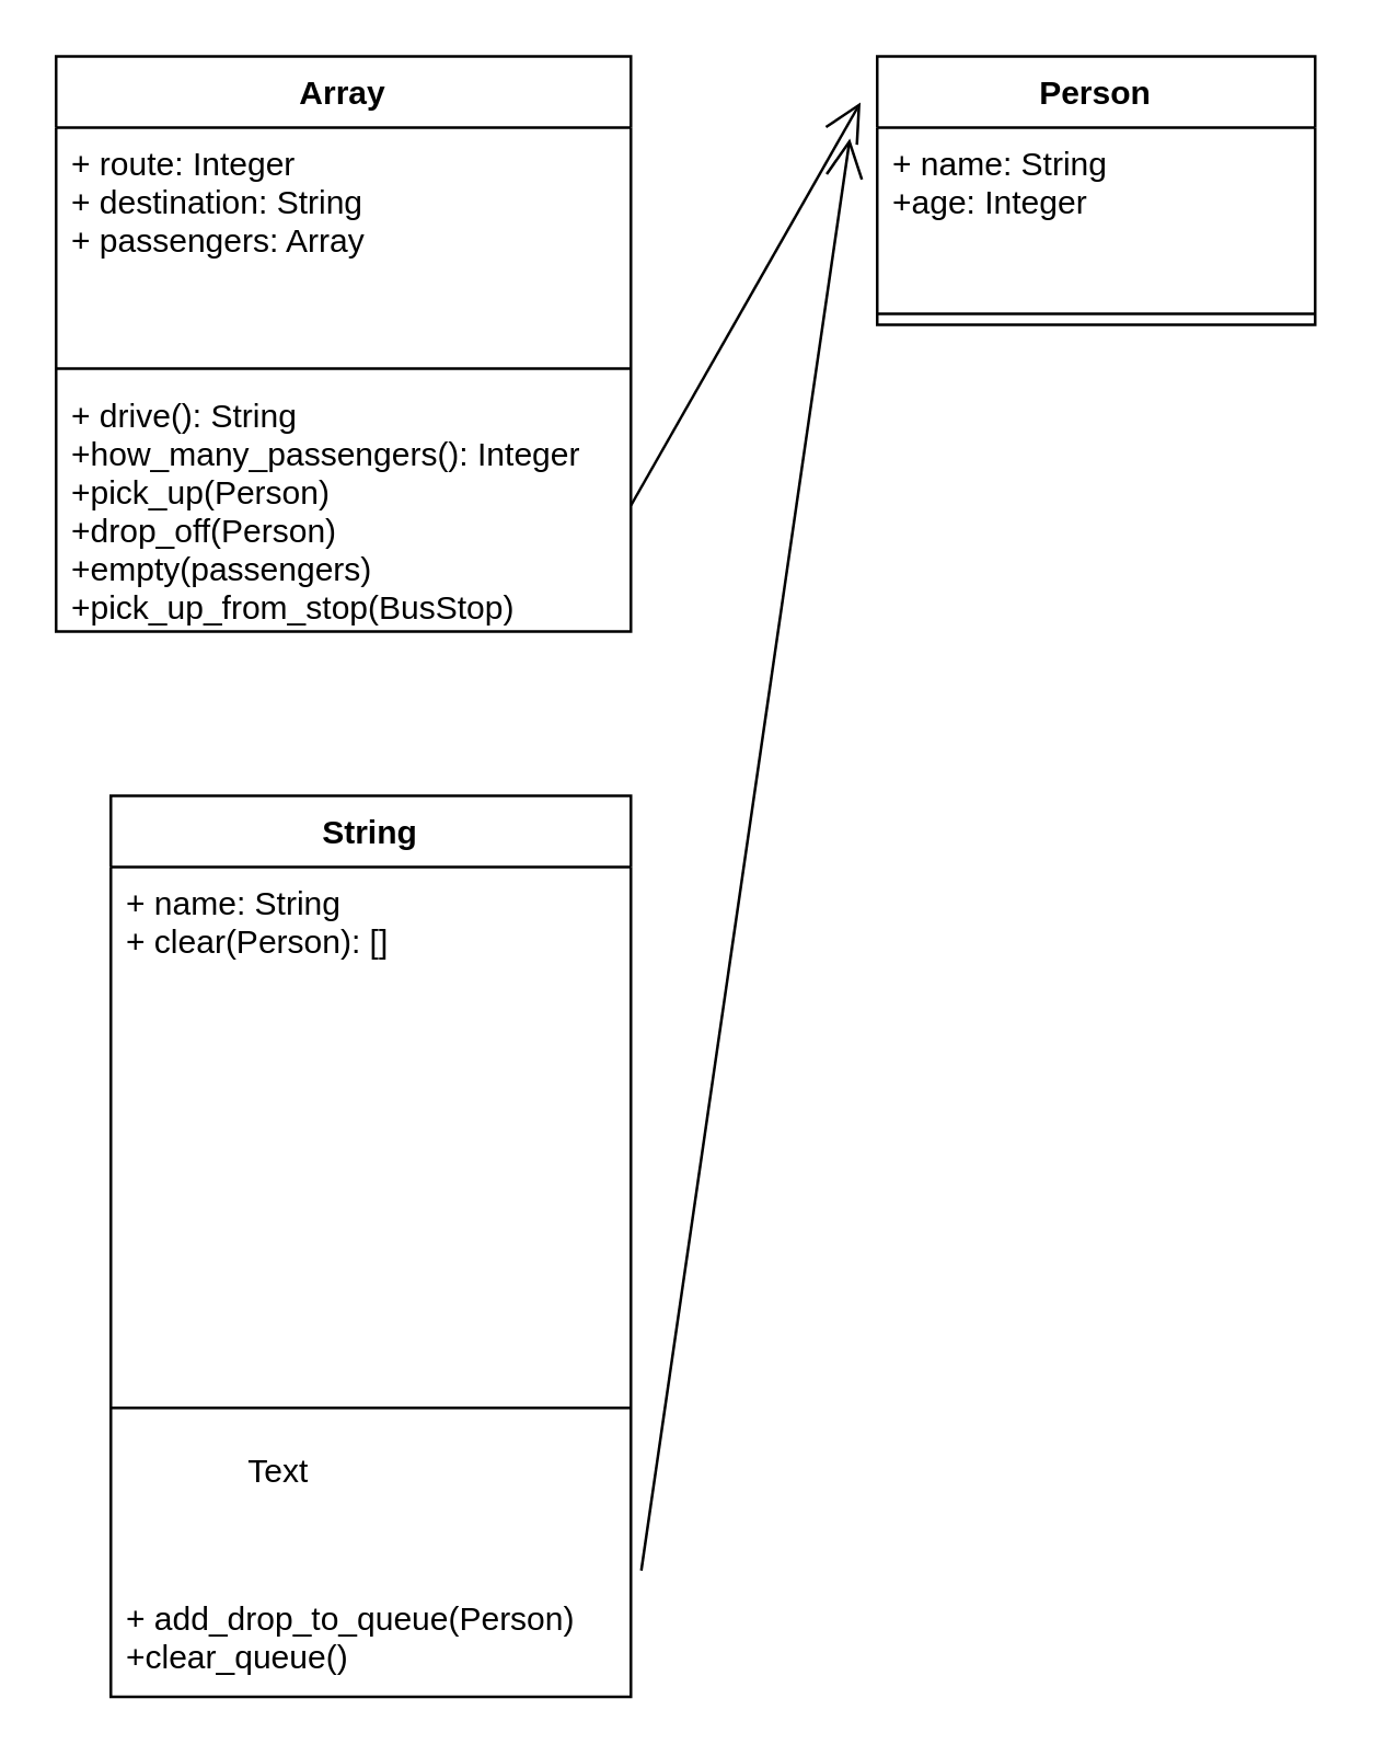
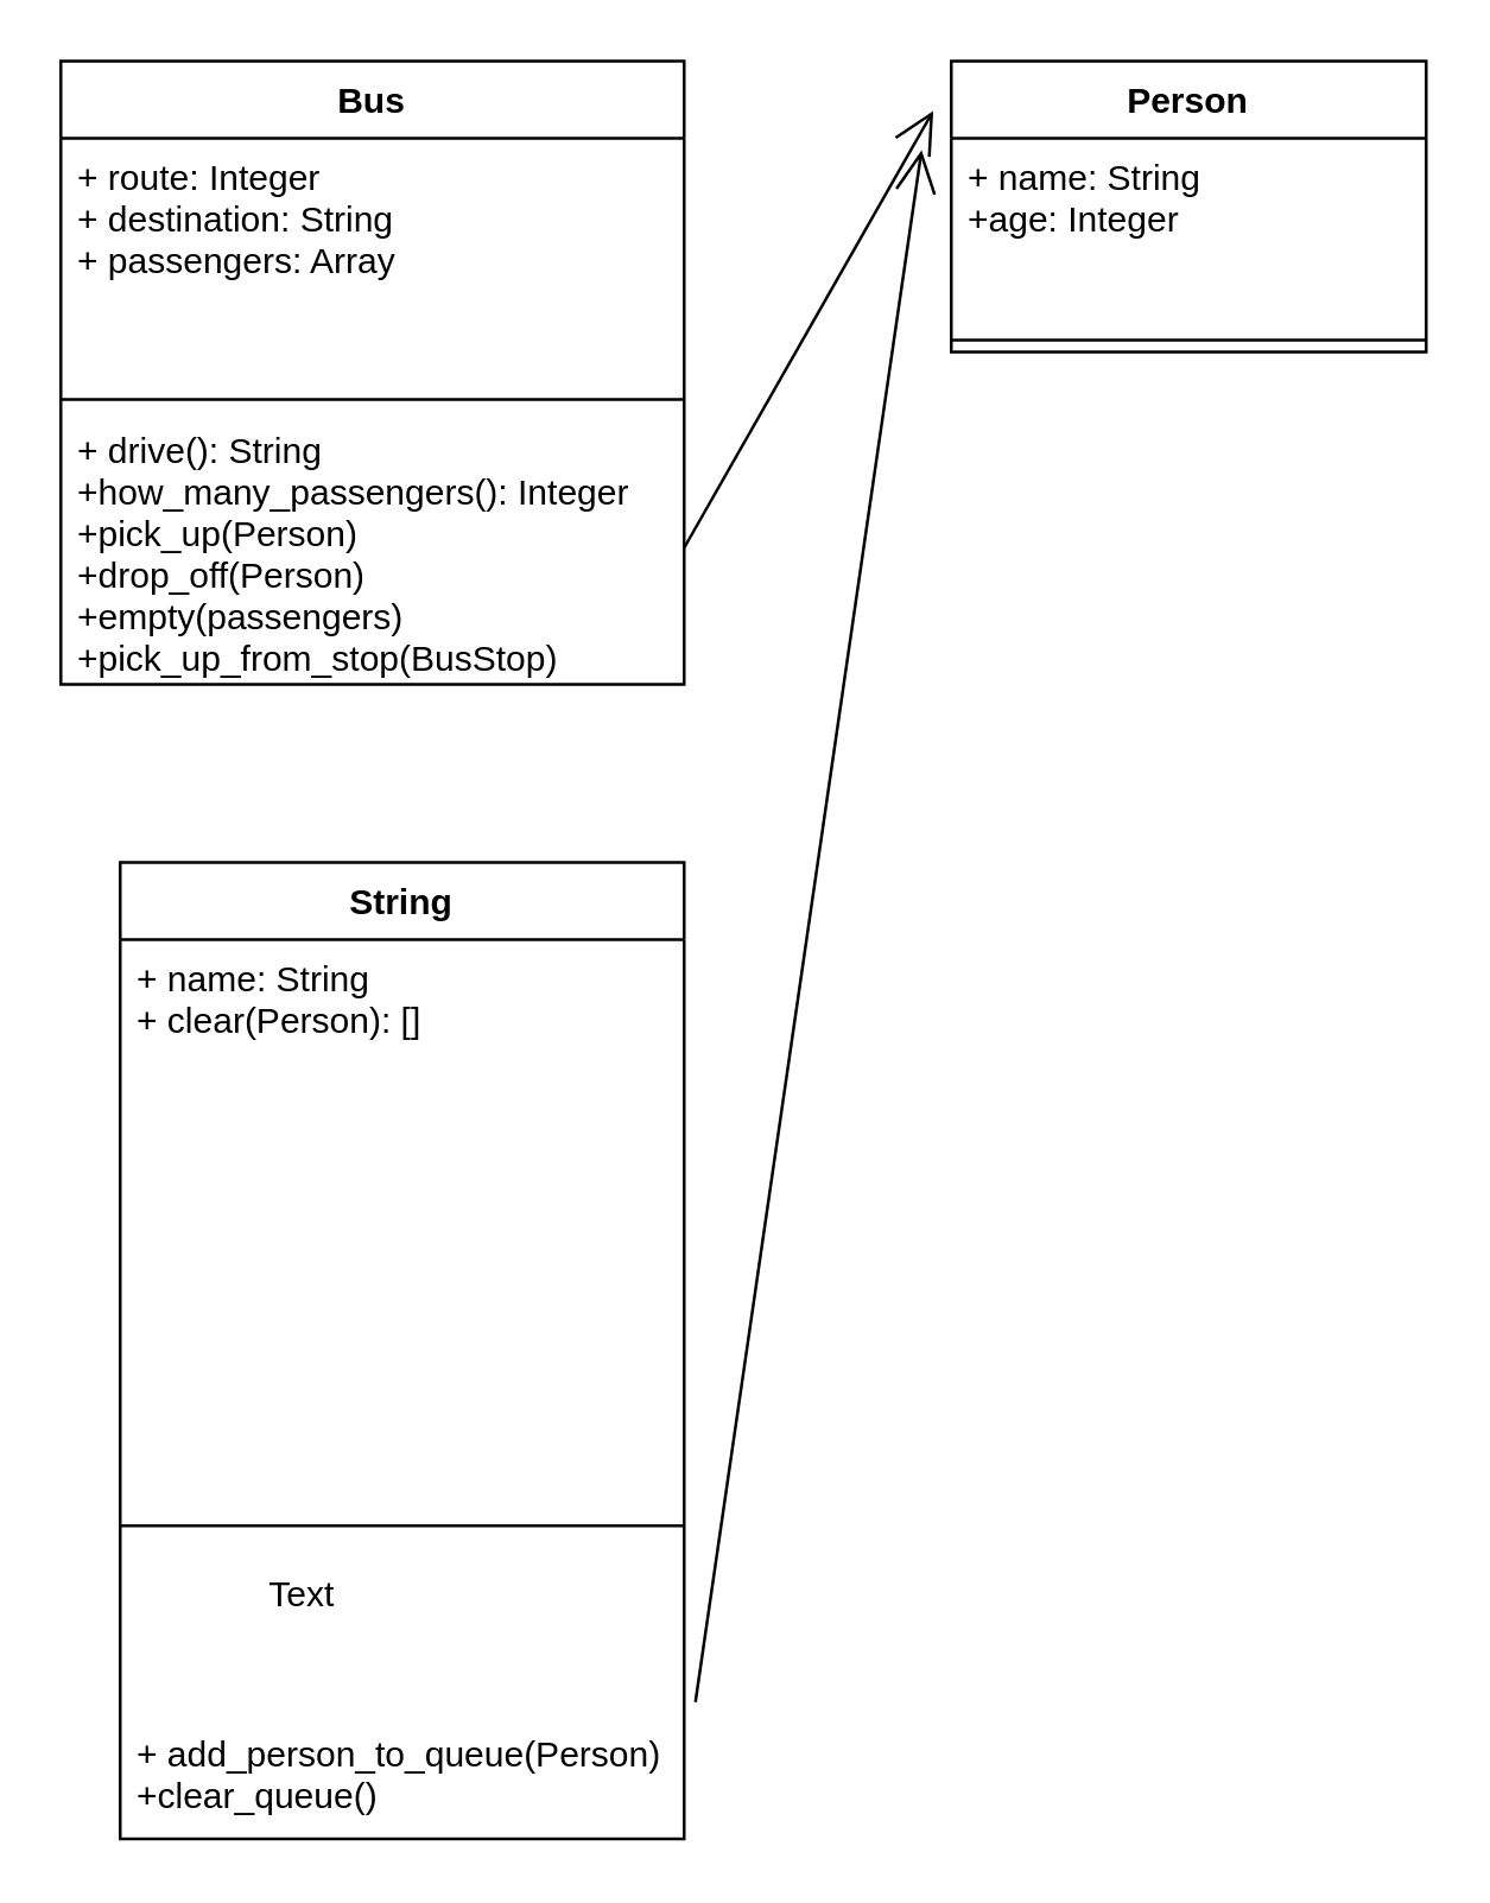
- <mxCell id="3" value="Array" style="swimlane;fontStyle=1;align=center;verticalAlign=top;childLayout=stackLayout;horizontal=1;startSize=26;horizontalStack=0;resizeParent=1;resizeParentMax=0;resizeLast=0;collapsible=1;marginBottom=0;" parent="1" vertex="1"><mxGeometry x="20" y="20" width="210" height="210" as="geometry" /></mxCell>
+ <mxCell id="3" value="Bus" style="swimlane;fontStyle=1;align=center;verticalAlign=top;childLayout=stackLayout;horizontal=1;startSize=26;horizontalStack=0;resizeParent=1;resizeParentMax=0;resizeLast=0;collapsible=1;marginBottom=0;" parent="1" vertex="1"><mxGeometry x="20" y="20" width="210" height="210" as="geometry" /></mxCell>
- <mxCell id="15" value="+ add_drop_to_queue(Person)&#10;+clear_queue()&#10;" style="text;strokeColor=none;fillColor=none;align=left;verticalAlign=top;spacingLeft=4;spacingRight=4;overflow=hidden;rotatable=0;points=[[0,0.5],[1,0.5]];portConstraint=eastwest;" parent="11" vertex="1"><mxGeometry y="287" width="190" height="42" as="geometry" /></mxCell>
+ <mxCell id="15" value="+ add_person_to_queue(Person)&#10;+clear_queue()&#10;" style="text;strokeColor=none;fillColor=none;align=left;verticalAlign=top;spacingLeft=4;spacingRight=4;overflow=hidden;rotatable=0;points=[[0,0.5],[1,0.5]];portConstraint=eastwest;" parent="11" vertex="1"><mxGeometry y="287" width="190" height="42" as="geometry" /></mxCell>
